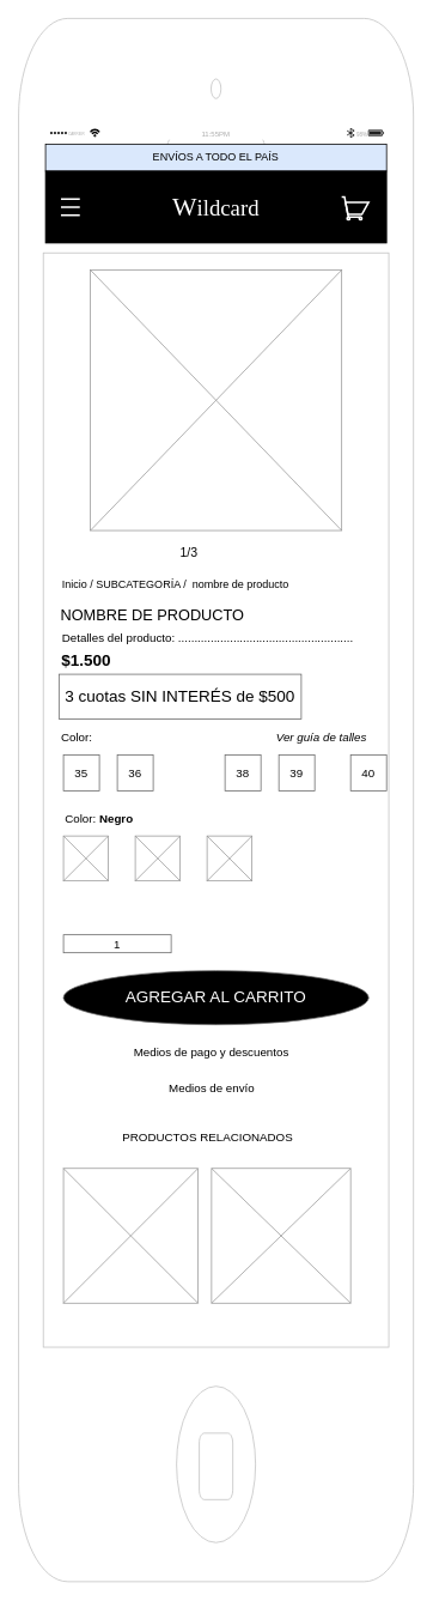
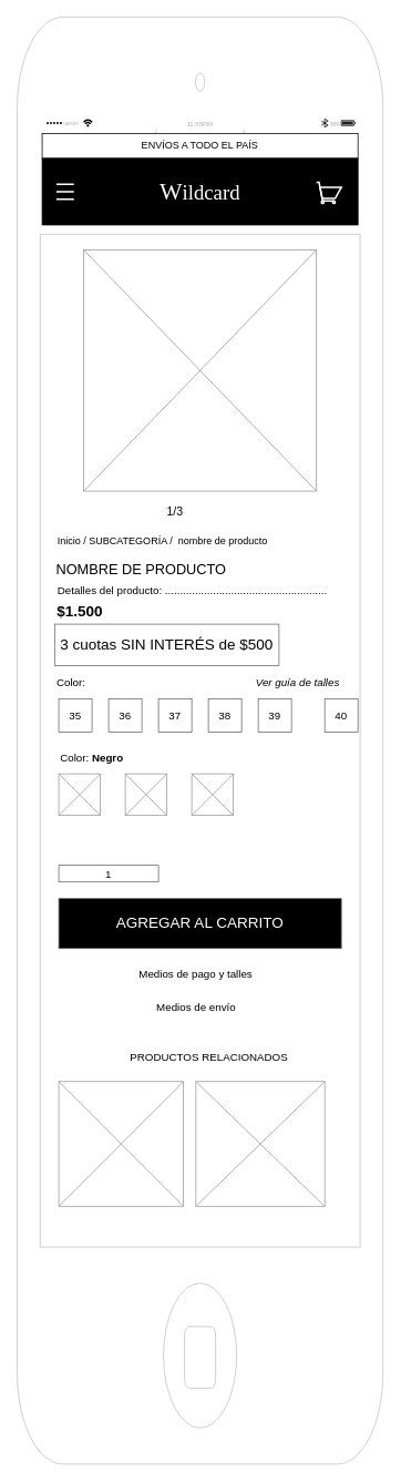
- <mxCell id="7" value="&lt;font style=&quot;vertical-align: inherit&quot;&gt;&lt;font style=&quot;vertical-align: inherit&quot;&gt;ENVÍOS A TODO EL PAÍS&lt;/font&gt;&lt;/font&gt;" style="rounded=0;whiteSpace=wrap;html=1;fillColor=#dae8fc;" parent="1" vertex="1"><mxGeometry x="50" y="160" width="380" height="30" as="geometry" /></mxCell>
+ <mxCell id="7" value="&lt;font style=&quot;vertical-align: inherit&quot;&gt;&lt;font style=&quot;vertical-align: inherit&quot;&gt;ENVÍOS A TODO EL PAÍS&lt;/font&gt;&lt;/font&gt;" style="rounded=0;whiteSpace=wrap;html=1;" parent="1" vertex="1"><mxGeometry x="50" y="160" width="380" height="30" as="geometry" /></mxCell>
+ <mxCell id="21" value="37" style="rounded=0;whiteSpace=wrap;html=1;strokeColor=#666666;fillColor=none;fontSize=13;align=center;" parent="1" vertex="1"><mxGeometry x="190" y="840" width="40" height="40" as="geometry" /></mxCell>
- <mxCell id="30" value="&lt;font color=&quot;#ffffff&quot; style=&quot;font-size: 18px&quot;&gt;AGREGAR AL CARRITO&lt;/font&gt;" style="ellipse;whiteSpace=wrap;html=1;strokeColor=#666666;fillColor=#000000;fontSize=13;align=center;" parent="1" vertex="1"><mxGeometry x="70" y="1080" width="340" height="60" as="geometry" /></mxCell>
+ <mxCell id="30" value="&lt;font color=&quot;#ffffff&quot; style=&quot;font-size: 18px&quot;&gt;AGREGAR AL CARRITO&lt;/font&gt;" style="rounded=0;whiteSpace=wrap;html=1;strokeColor=#666666;fillColor=#000000;fontSize=13;align=center;" parent="1" vertex="1"><mxGeometry x="70" y="1080" width="340" height="60" as="geometry" /></mxCell>
- <mxCell id="31" value="Medios de pago y descuentos" style="text;html=1;strokeColor=none;fillColor=none;align=center;verticalAlign=middle;whiteSpace=wrap;rounded=0;fontSize=13;" parent="1" vertex="1"><mxGeometry x="136.25" y="1160" width="197.5" height="20" as="geometry" /></mxCell>
+ <mxCell id="31" value="Medios de pago y talles" style="text;html=1;strokeColor=none;fillColor=none;align=center;verticalAlign=middle;whiteSpace=wrap;rounded=0;fontSize=13;" parent="1" vertex="1"><mxGeometry x="136.25" y="1160" width="197.5" height="20" as="geometry" /></mxCell>
- <mxCell id="34" value="PRODUCTOS RELACIONADOS" style="text;html=1;strokeColor=none;fillColor=none;align=center;verticalAlign=middle;whiteSpace=wrap;rounded=0;fontSize=13;" parent="1" vertex="1"><mxGeometry x="116.25" y="1250" width="230" height="30" as="geometry" /></mxCell>
+ <mxCell id="34" value="PRODUCTOS RELACIONADOS" style="text;html=1;strokeColor=none;fillColor=none;align=center;verticalAlign=middle;whiteSpace=wrap;rounded=0;fontSize=13;" parent="1" vertex="1"><mxGeometry x="136.25" y="1255" width="230" height="30" as="geometry" /></mxCell>
